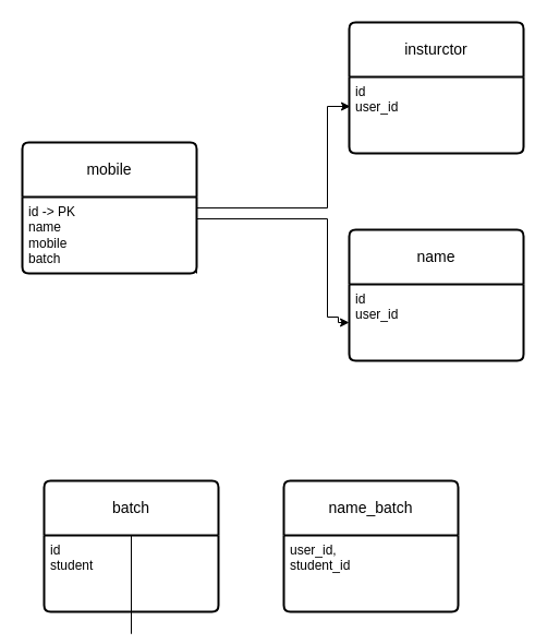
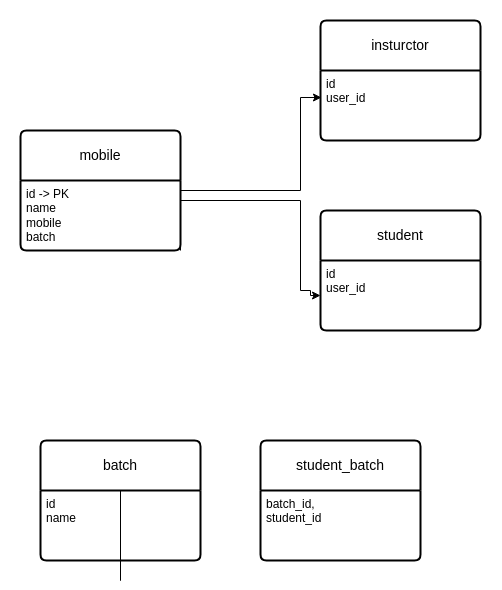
- <mxCell id="2" value="name" style="swimlane;childLayout=stackLayout;horizontal=1;startSize=50;horizontalStack=0;rounded=1;fontSize=14;fontStyle=0;strokeWidth=2;resizeParent=0;resizeLast=1;shadow=0;dashed=0;align=center;arcSize=4;whiteSpace=wrap;html=1;" vertex="1" parent="1"><mxGeometry x="320" y="210" width="160" height="120" as="geometry" /></mxCell>
+ <mxCell id="2" value="student" style="swimlane;childLayout=stackLayout;horizontal=1;startSize=50;horizontalStack=0;rounded=1;fontSize=14;fontStyle=0;strokeWidth=2;resizeParent=0;resizeLast=1;shadow=0;dashed=0;align=center;arcSize=4;whiteSpace=wrap;html=1;" vertex="1" parent="1"><mxGeometry x="320" y="210" width="160" height="120" as="geometry" /></mxCell>
- <mxCell id="11" value="name_batch" style="swimlane;childLayout=stackLayout;horizontal=1;startSize=50;horizontalStack=0;rounded=1;fontSize=14;fontStyle=0;strokeWidth=2;resizeParent=0;resizeLast=1;shadow=0;dashed=0;align=center;arcSize=4;whiteSpace=wrap;html=1;" vertex="1" parent="1"><mxGeometry x="260" y="440" width="160" height="120" as="geometry" /></mxCell>
+ <mxCell id="11" value="student_batch" style="swimlane;childLayout=stackLayout;horizontal=1;startSize=50;horizontalStack=0;rounded=1;fontSize=14;fontStyle=0;strokeWidth=2;resizeParent=0;resizeLast=1;shadow=0;dashed=0;align=center;arcSize=4;whiteSpace=wrap;html=1;" vertex="1" parent="1"><mxGeometry x="260" y="440" width="160" height="120" as="geometry" /></mxCell>
- <mxCell id="10" value="id&lt;br&gt;student" style="align=left;strokeColor=none;fillColor=none;spacingLeft=4;fontSize=12;verticalAlign=top;resizable=0;rotatable=0;part=1;html=1;" vertex="1" parent="9"><mxGeometry y="50" width="160" height="70" as="geometry" /></mxCell>
+ <mxCell id="10" value="id&lt;br&gt;name" style="align=left;strokeColor=none;fillColor=none;spacingLeft=4;fontSize=12;verticalAlign=top;resizable=0;rotatable=0;part=1;html=1;" vertex="1" parent="9"><mxGeometry y="50" width="160" height="70" as="geometry" /></mxCell>
- <mxCell id="12" value="user_id,&lt;br&gt;student_id" style="align=left;strokeColor=none;fillColor=none;spacingLeft=4;fontSize=12;verticalAlign=top;resizable=0;rotatable=0;part=1;html=1;" vertex="1" parent="11"><mxGeometry y="50" width="160" height="70" as="geometry" /></mxCell>
+ <mxCell id="12" value="batch_id,&lt;br&gt;student_id" style="align=left;strokeColor=none;fillColor=none;spacingLeft=4;fontSize=12;verticalAlign=top;resizable=0;rotatable=0;part=1;html=1;" vertex="1" parent="11"><mxGeometry y="50" width="160" height="70" as="geometry" /></mxCell>
